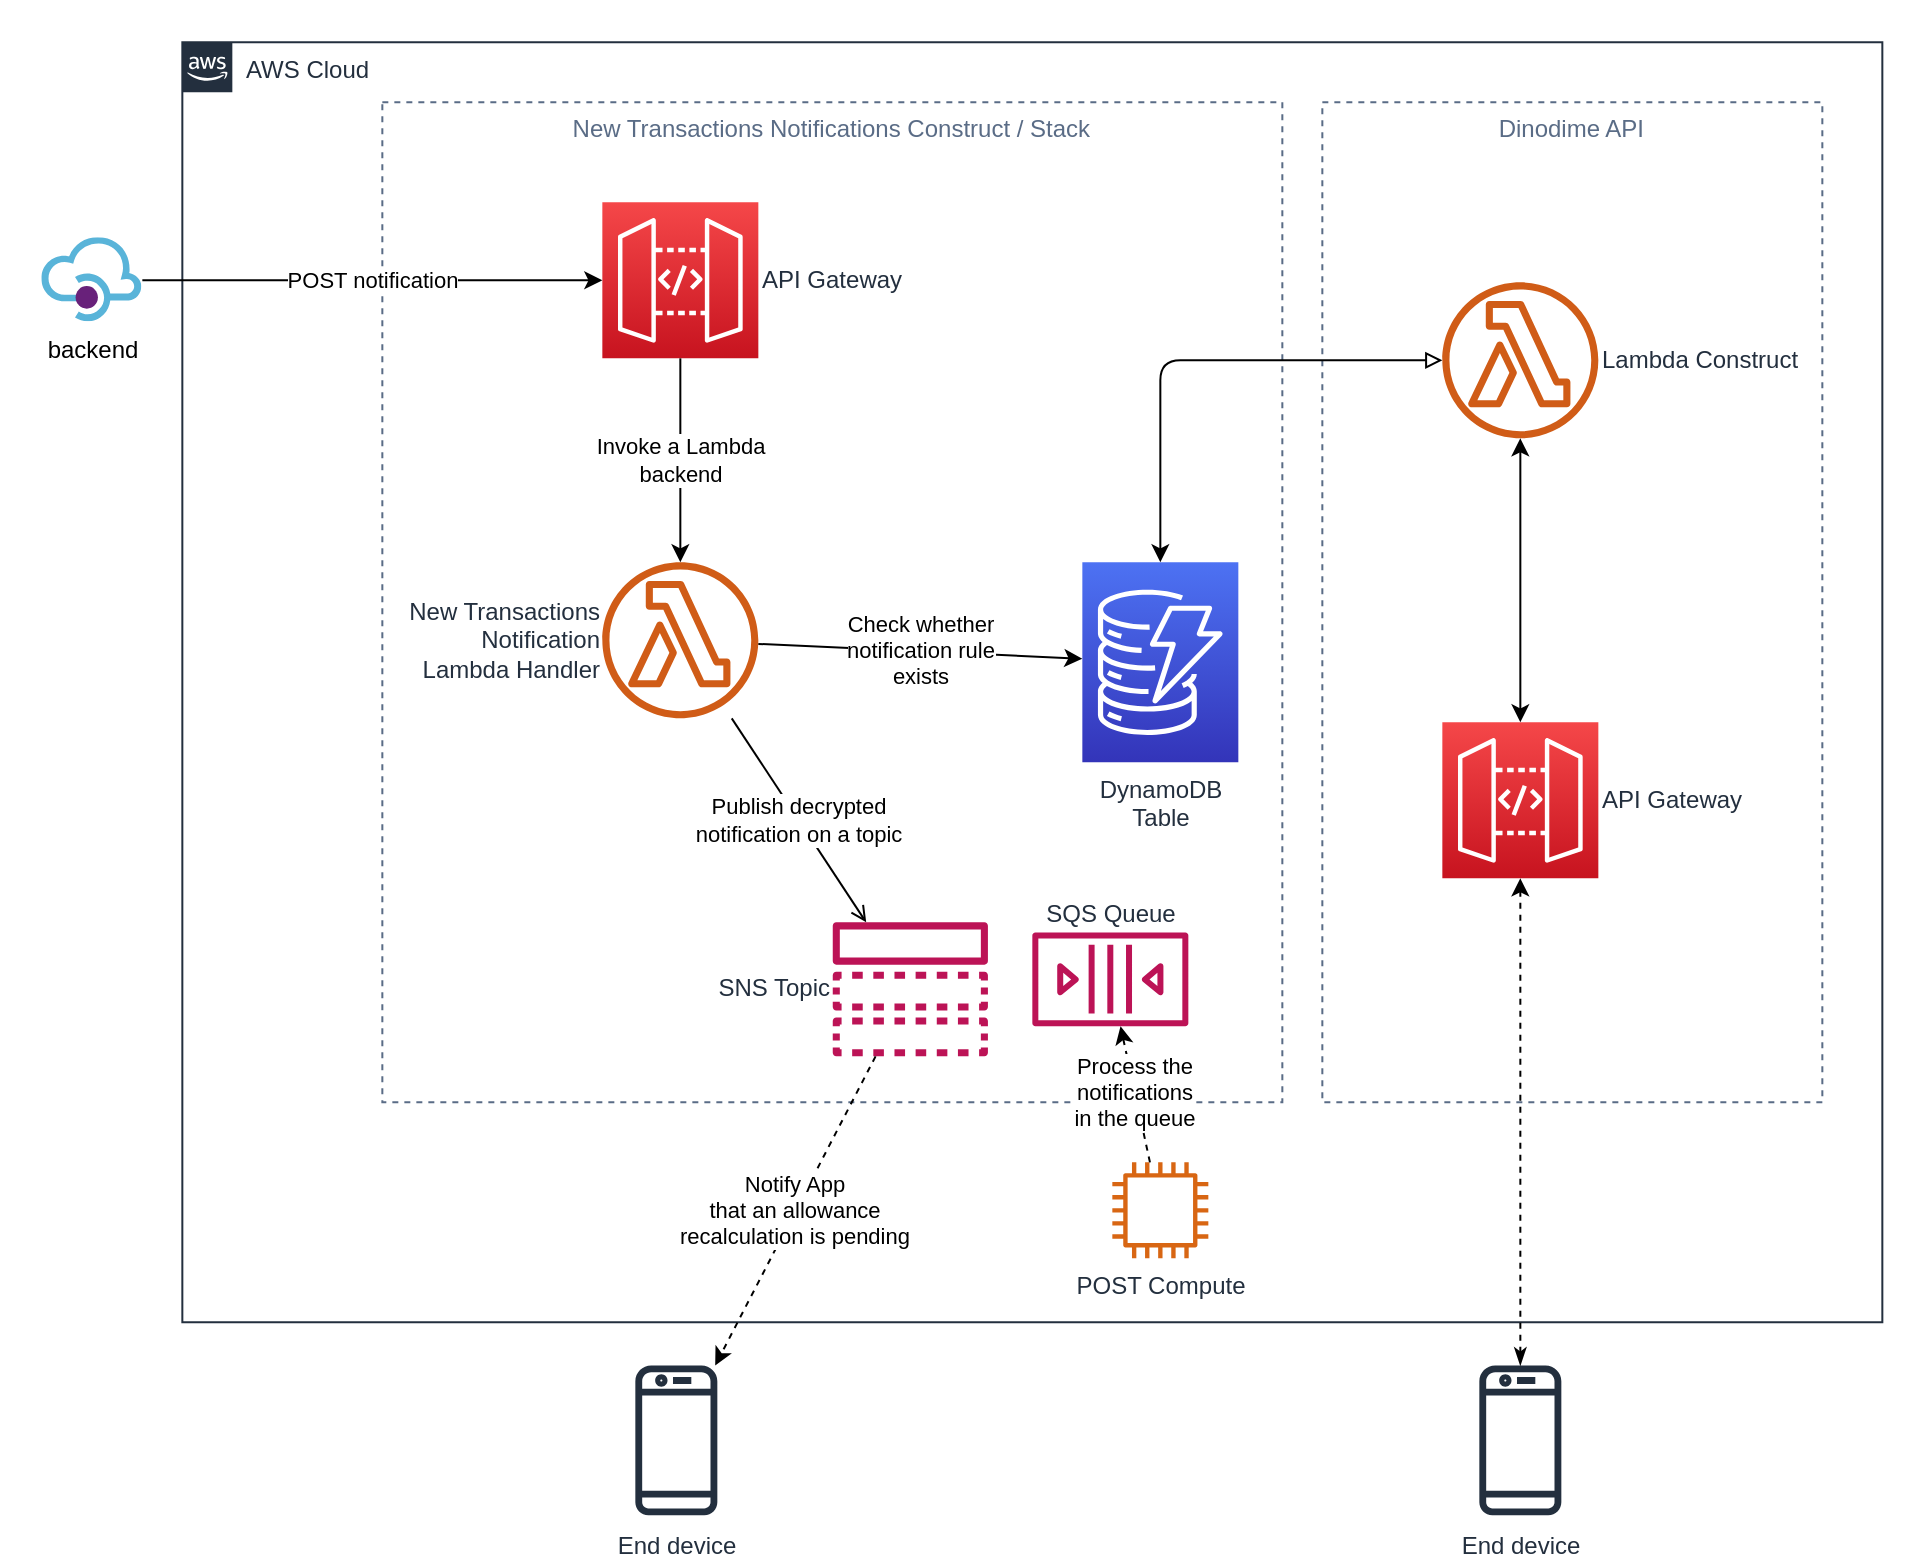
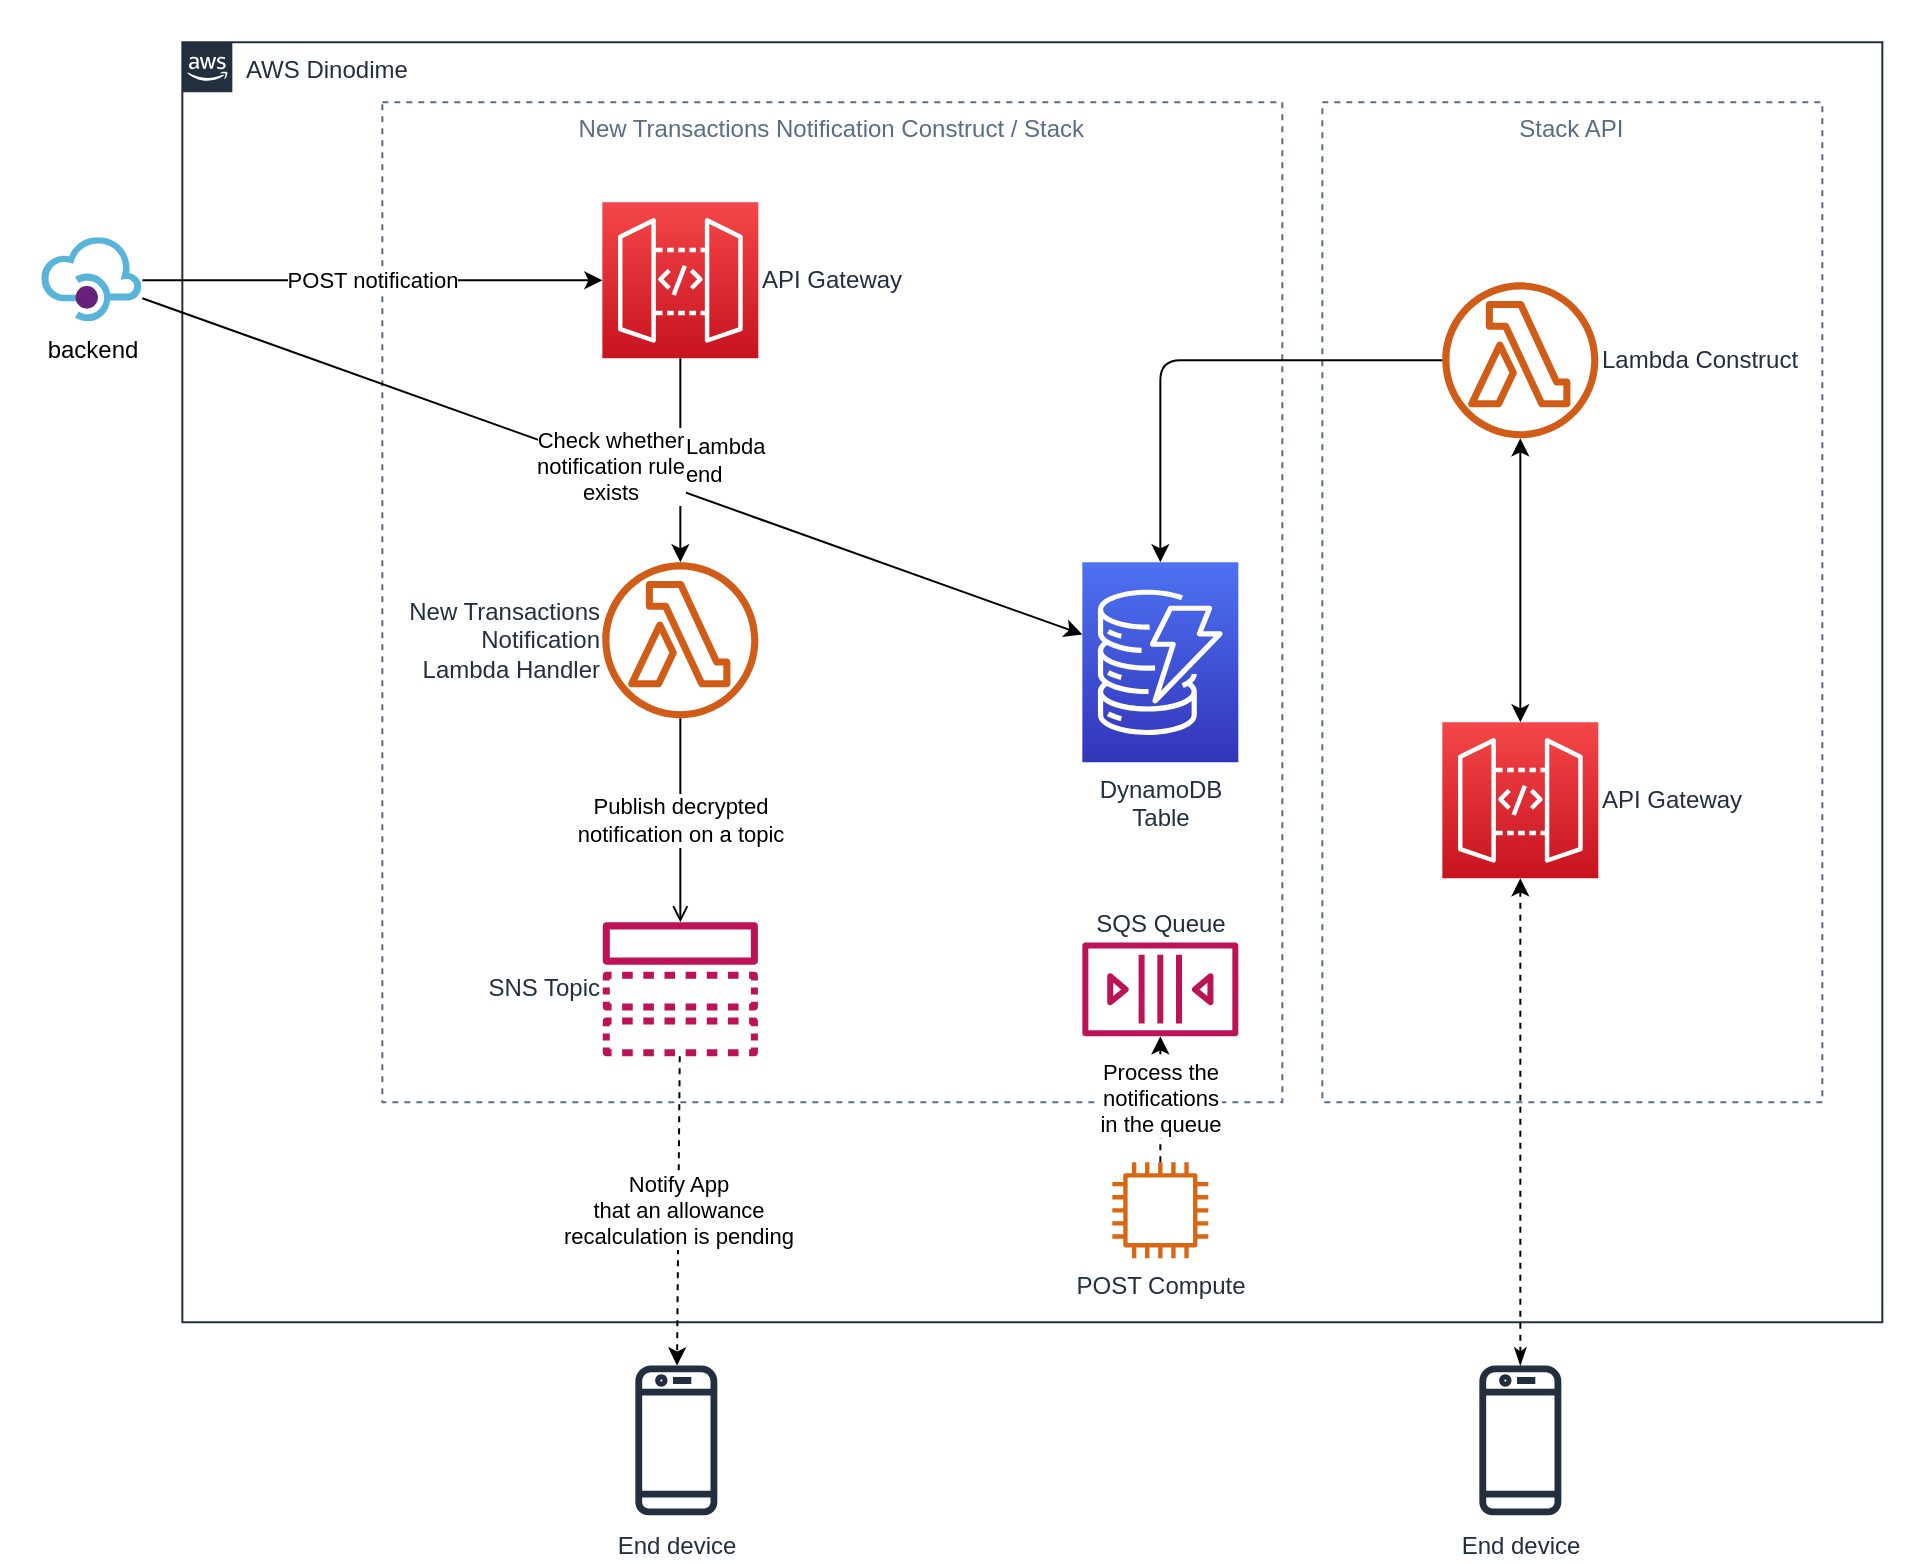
- <mxCell id="2" value="AWS Cloud" style="points=[[0,0],[0.25,0],[0.5,0],[0.75,0],[1,0],[1,0.25],[1,0.5],[1,0.75],[1,1],[0.75,1],[0.5,1],[0.25,1],[0,1],[0,0.75],[0,0.5],[0,0.25]];outlineConnect=0;gradientColor=none;html=1;whiteSpace=wrap;fontSize=12;fontStyle=0;shape=mxgraph.aws4.group;grIcon=mxgraph.aws4.group_aws_cloud_alt;strokeColor=#232F3E;fillColor=none;verticalAlign=top;align=left;spacingLeft=30;fontColor=#232F3E;dashed=0;" parent="1" vertex="1"><mxGeometry x="90.67" y="20.67" width="850" height="640" as="geometry" /></mxCell>
+ <mxCell id="2" value="AWS Dinodime" style="points=[[0,0],[0.25,0],[0.5,0],[0.75,0],[1,0],[1,0.25],[1,0.5],[1,0.75],[1,1],[0.75,1],[0.5,1],[0.25,1],[0,1],[0,0.75],[0,0.5],[0,0.25]];outlineConnect=0;gradientColor=none;html=1;whiteSpace=wrap;fontSize=12;fontStyle=0;shape=mxgraph.aws4.group;grIcon=mxgraph.aws4.group_aws_cloud_alt;strokeColor=#232F3E;fillColor=none;verticalAlign=top;align=left;spacingLeft=30;fontColor=#232F3E;dashed=0;" parent="1" vertex="1"><mxGeometry x="90.67" y="20.67" width="850" height="640" as="geometry" /></mxCell>
- <mxCell id="3" value="New Transactions Notifications Construct / Stack" style="fillColor=none;strokeColor=#5A6C86;dashed=1;verticalAlign=top;fontStyle=0;fontColor=#5A6C86;" parent="1" vertex="1"><mxGeometry x="190.67" y="50.67" width="450" height="500" as="geometry" /></mxCell>
+ <mxCell id="3" value="New Transactions Notification Construct / Stack" style="fillColor=none;strokeColor=#5A6C86;dashed=1;verticalAlign=top;fontStyle=0;fontColor=#5A6C86;" parent="1" vertex="1"><mxGeometry x="190.67" y="50.67" width="450" height="500" as="geometry" /></mxCell>
- <mxCell id="18" value="Dinodime API" style="fillColor=none;strokeColor=#5A6C86;dashed=1;verticalAlign=top;fontStyle=0;fontColor=#5A6C86;" parent="1" vertex="1"><mxGeometry x="660.67" y="50.67" width="250" height="500" as="geometry" /></mxCell>
+ <mxCell id="18" value="Stack API" style="fillColor=none;strokeColor=#5A6C86;dashed=1;verticalAlign=top;fontStyle=0;fontColor=#5A6C86;" parent="1" vertex="1"><mxGeometry x="660.67" y="50.67" width="250" height="500" as="geometry" /></mxCell>
- <mxCell id="24" value="" style="endArrow=block;startArrow=classic;html=1;endFill=0;" parent="1" source="4" target="20" edge="1"><mxGeometry width="50" height="50" relative="1" as="geometry"><mxPoint x="568.67" y="268.67" as="sourcePoint" /><mxPoint x="618.67" y="218.67" as="targetPoint" /><Array as="points"><mxPoint x="579.67" y="179.67" /></Array></mxGeometry></mxCell>
+ <mxCell id="24" value="" style="endArrow=none;startArrow=classic;html=1;endFill=0;" parent="1" source="4" target="20" edge="1"><mxGeometry width="50" height="50" relative="1" as="geometry"><mxPoint x="568.67" y="268.67" as="sourcePoint" /><mxPoint x="618.67" y="218.67" as="targetPoint" /><Array as="points"><mxPoint x="579.67" y="179.67" /></Array></mxGeometry></mxCell>
- <mxCell id="13" value="&lt;div&gt;Check whether&lt;/div&gt;&lt;div&gt;notification rule&lt;/div&gt;&lt;div&gt;exists&lt;br&gt;&lt;/div&gt;" style="endArrow=none;startArrow=classic;html=1;spacing=2;endFill=0;" parent="1" source="4" target="7" edge="1"><mxGeometry width="50" height="50" relative="1" as="geometry"><mxPoint x="220.67" y="360.67" as="sourcePoint" /><mxPoint x="270.67" y="310.67" as="targetPoint" /></mxGeometry></mxCell>
+ <mxCell id="13" value="&lt;div&gt;Check whether&lt;/div&gt;&lt;div&gt;notification rule&lt;/div&gt;&lt;div&gt;exists&lt;br&gt;&lt;/div&gt;" style="endArrow=none;startArrow=classic;html=1;spacing=2;endFill=0;" parent="1" source="4" target="11" edge="1"><mxGeometry width="50" height="50" relative="1" as="geometry"><mxPoint x="220.67" y="360.67" as="sourcePoint" /><mxPoint x="270.67" y="310.67" as="targetPoint" /></mxGeometry></mxCell>
- <mxCell id="5" value="SQS Queue" style="outlineConnect=0;fontColor=#232F3E;gradientColor=none;fillColor=#BC1356;strokeColor=none;dashed=0;verticalLabelPosition=top;verticalAlign=bottom;align=center;html=1;fontSize=12;fontStyle=0;aspect=fixed;pointerEvents=1;shape=mxgraph.aws4.queue;labelPosition=center;" parent="1" vertex="1"><mxGeometry x="515.67" y="465.67" width="78" height="47" as="geometry" /></mxCell>
+ <mxCell id="5" value="SQS Queue" style="outlineConnect=0;fontColor=#232F3E;gradientColor=none;fillColor=#BC1356;strokeColor=none;dashed=0;verticalLabelPosition=top;verticalAlign=bottom;align=center;html=1;fontSize=12;fontStyle=0;aspect=fixed;pointerEvents=1;shape=mxgraph.aws4.queue;labelPosition=center;" parent="1" vertex="1"><mxGeometry x="540.67" y="470.67" width="78" height="47" as="geometry" /></mxCell>
- <mxCell id="6" value="SNS Topic" style="outlineConnect=0;fontColor=#232F3E;gradientColor=none;fillColor=#BC1356;strokeColor=none;dashed=0;verticalLabelPosition=middle;verticalAlign=middle;align=right;html=1;fontSize=12;fontStyle=0;aspect=fixed;pointerEvents=1;shape=mxgraph.aws4.topic;labelPosition=left;" parent="1" vertex="1"><mxGeometry x="415.67" y="460.67" width="78" height="67" as="geometry" /></mxCell>
+ <mxCell id="6" value="SNS Topic" style="outlineConnect=0;fontColor=#232F3E;gradientColor=none;fillColor=#BC1356;strokeColor=none;dashed=0;verticalLabelPosition=middle;verticalAlign=middle;align=right;html=1;fontSize=12;fontStyle=0;aspect=fixed;pointerEvents=1;shape=mxgraph.aws4.topic;labelPosition=left;" parent="1" vertex="1"><mxGeometry x="300.67" y="460.67" width="78" height="67" as="geometry" /></mxCell>
